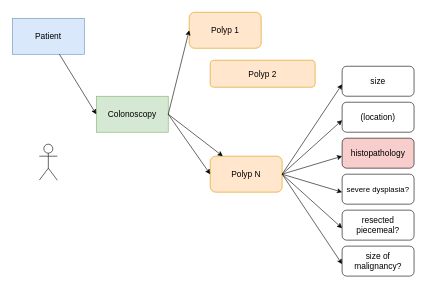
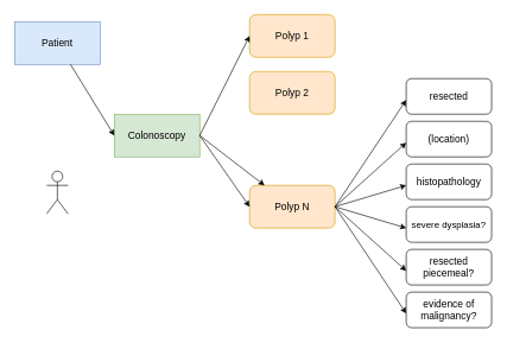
- <mxCell id="4" value="&lt;font style=&quot;font-size: 14px;&quot;&gt;Polyp 1&lt;/font&gt;" style="rounded=1;whiteSpace=wrap;html=1;fillColor=#ffe6cc;strokeColor=#d79b00;" parent="1" vertex="1"><mxGeometry x="315" y="20" width="120" height="60" as="geometry" /></mxCell>
+ <mxCell id="4" value="&lt;font style=&quot;font-size: 14px;&quot;&gt;Polyp 1&lt;/font&gt;" style="rounded=1;whiteSpace=wrap;html=1;fillColor=#ffe6cc;strokeColor=#d79b00;" parent="1" vertex="1"><mxGeometry x="350" y="20" width="120" height="60" as="geometry" /></mxCell>
- <mxCell id="5" value="&lt;font style=&quot;font-size: 14px;&quot;&gt;Polyp 2&lt;/font&gt;" style="rounded=1;whiteSpace=wrap;html=1;fillColor=#ffe6cc;strokeColor=#d79b00;" parent="1" vertex="1"><mxGeometry x="350" y="100" width="175" height="45" as="geometry" /></mxCell>
+ <mxCell id="5" value="&lt;font style=&quot;font-size: 14px;&quot;&gt;Polyp 2&lt;/font&gt;" style="rounded=1;whiteSpace=wrap;html=1;fillColor=#ffe6cc;strokeColor=#d79b00;" parent="1" vertex="1"><mxGeometry x="350" y="100" width="120" height="60" as="geometry" /></mxCell>
- <mxCell id="14" value="&lt;font style=&quot;font-size: 14px;&quot;&gt;size&lt;/font&gt;" style="rounded=1;whiteSpace=wrap;html=1;fontSize=6;" parent="1" vertex="1"><mxGeometry x="570" y="110" width="120" height="50" as="geometry" /></mxCell>
+ <mxCell id="14" value="&lt;font style=&quot;font-size: 14px;&quot;&gt;resected&lt;/font&gt;" style="rounded=1;whiteSpace=wrap;html=1;fontSize=6;" parent="1" vertex="1"><mxGeometry x="570" y="110" width="120" height="50" as="geometry" /></mxCell>
- <mxCell id="16" value="&lt;font style=&quot;font-size: 14px;&quot;&gt;histopathology&lt;/font&gt;" style="rounded=1;whiteSpace=wrap;html=1;fontSize=6;fillColor=#f8cecc;" parent="1" vertex="1"><mxGeometry x="570" y="230" width="120" height="50" as="geometry" /></mxCell>
+ <mxCell id="16" value="&lt;font style=&quot;font-size: 14px;&quot;&gt;histopathology&lt;/font&gt;" style="rounded=1;whiteSpace=wrap;html=1;fontSize=6;" parent="1" vertex="1"><mxGeometry x="570" y="230" width="120" height="50" as="geometry" /></mxCell>
- <mxCell id="19" value="&lt;font style=&quot;font-size: 14px;&quot;&gt;size of malignancy?&lt;/font&gt;" style="rounded=1;whiteSpace=wrap;html=1;fontSize=6;" parent="1" vertex="1"><mxGeometry x="570" y="410" width="120" height="50" as="geometry" /></mxCell>
+ <mxCell id="19" value="&lt;font style=&quot;font-size: 14px;&quot;&gt;evidence of malignancy?&lt;/font&gt;" style="rounded=1;whiteSpace=wrap;html=1;fontSize=6;" parent="1" vertex="1"><mxGeometry x="570" y="410" width="120" height="50" as="geometry" /></mxCell>
